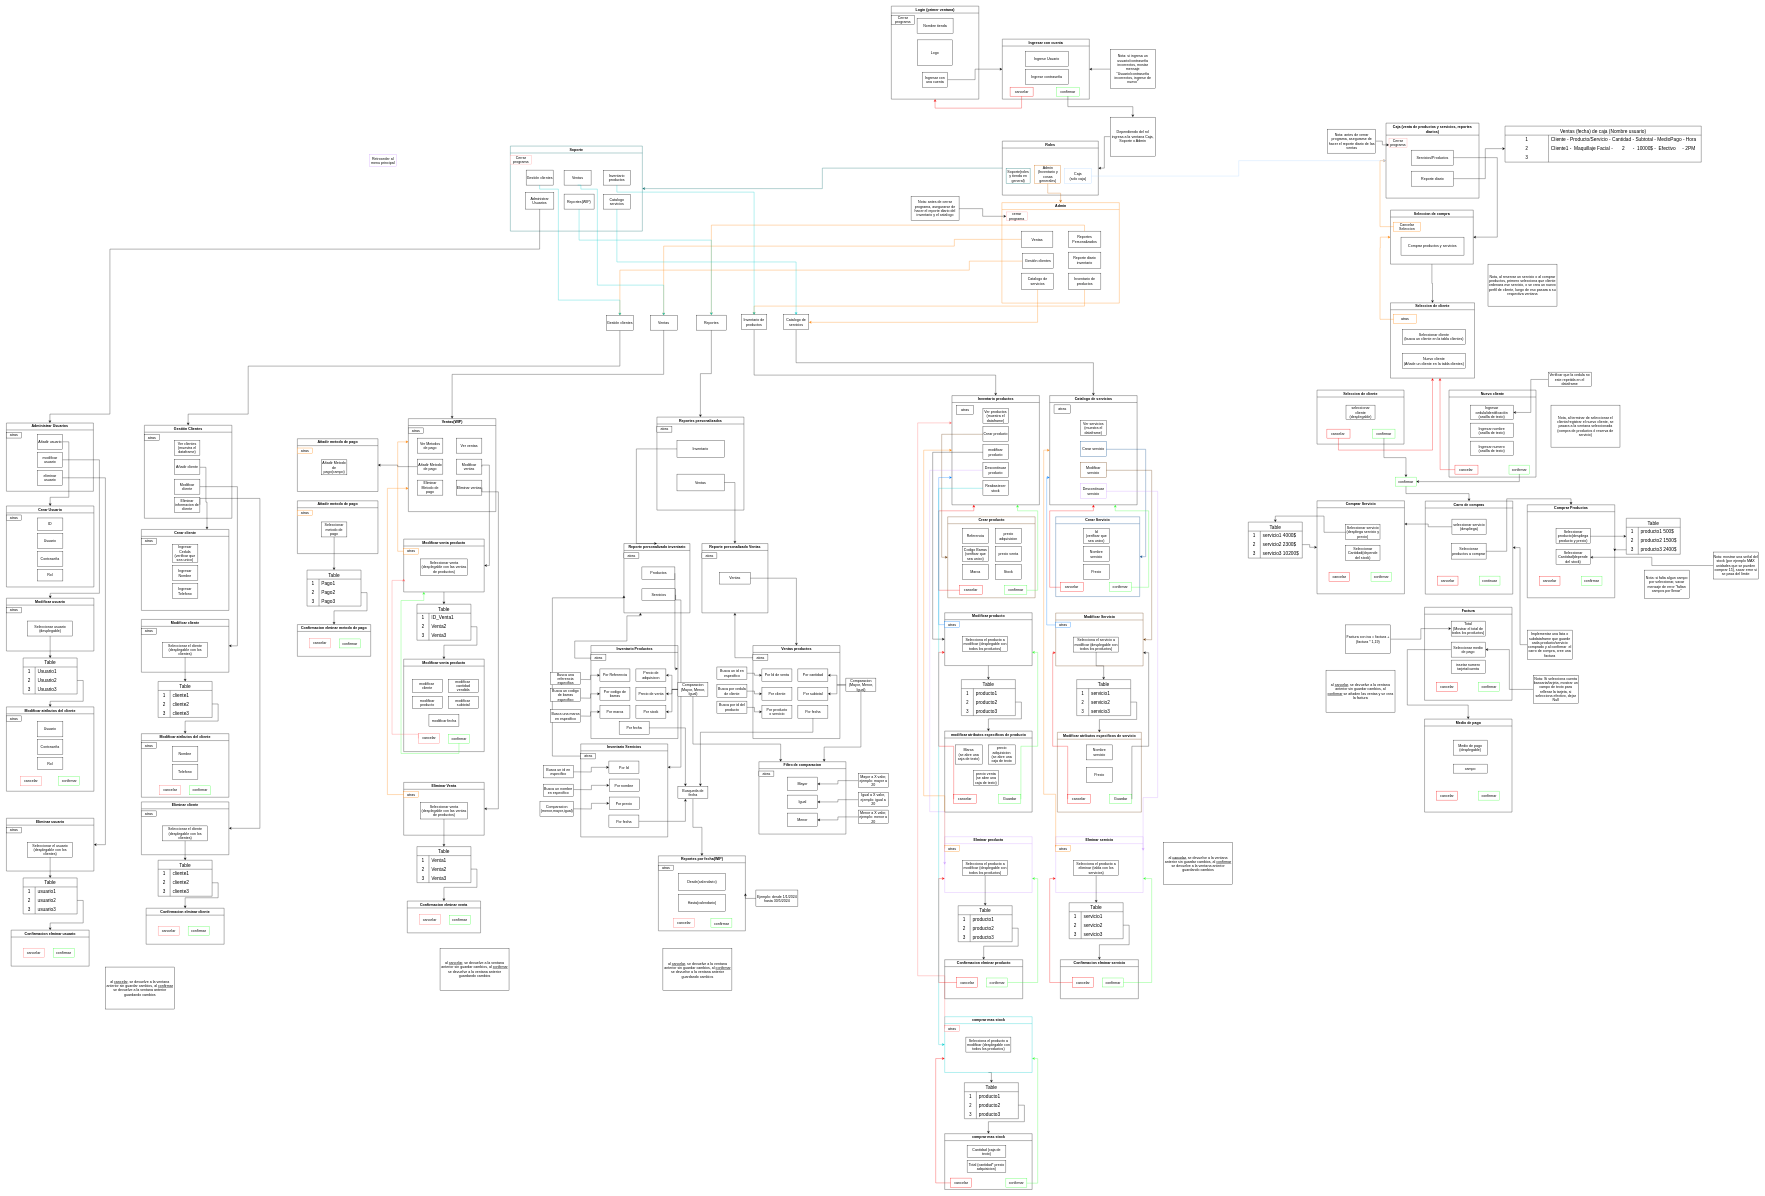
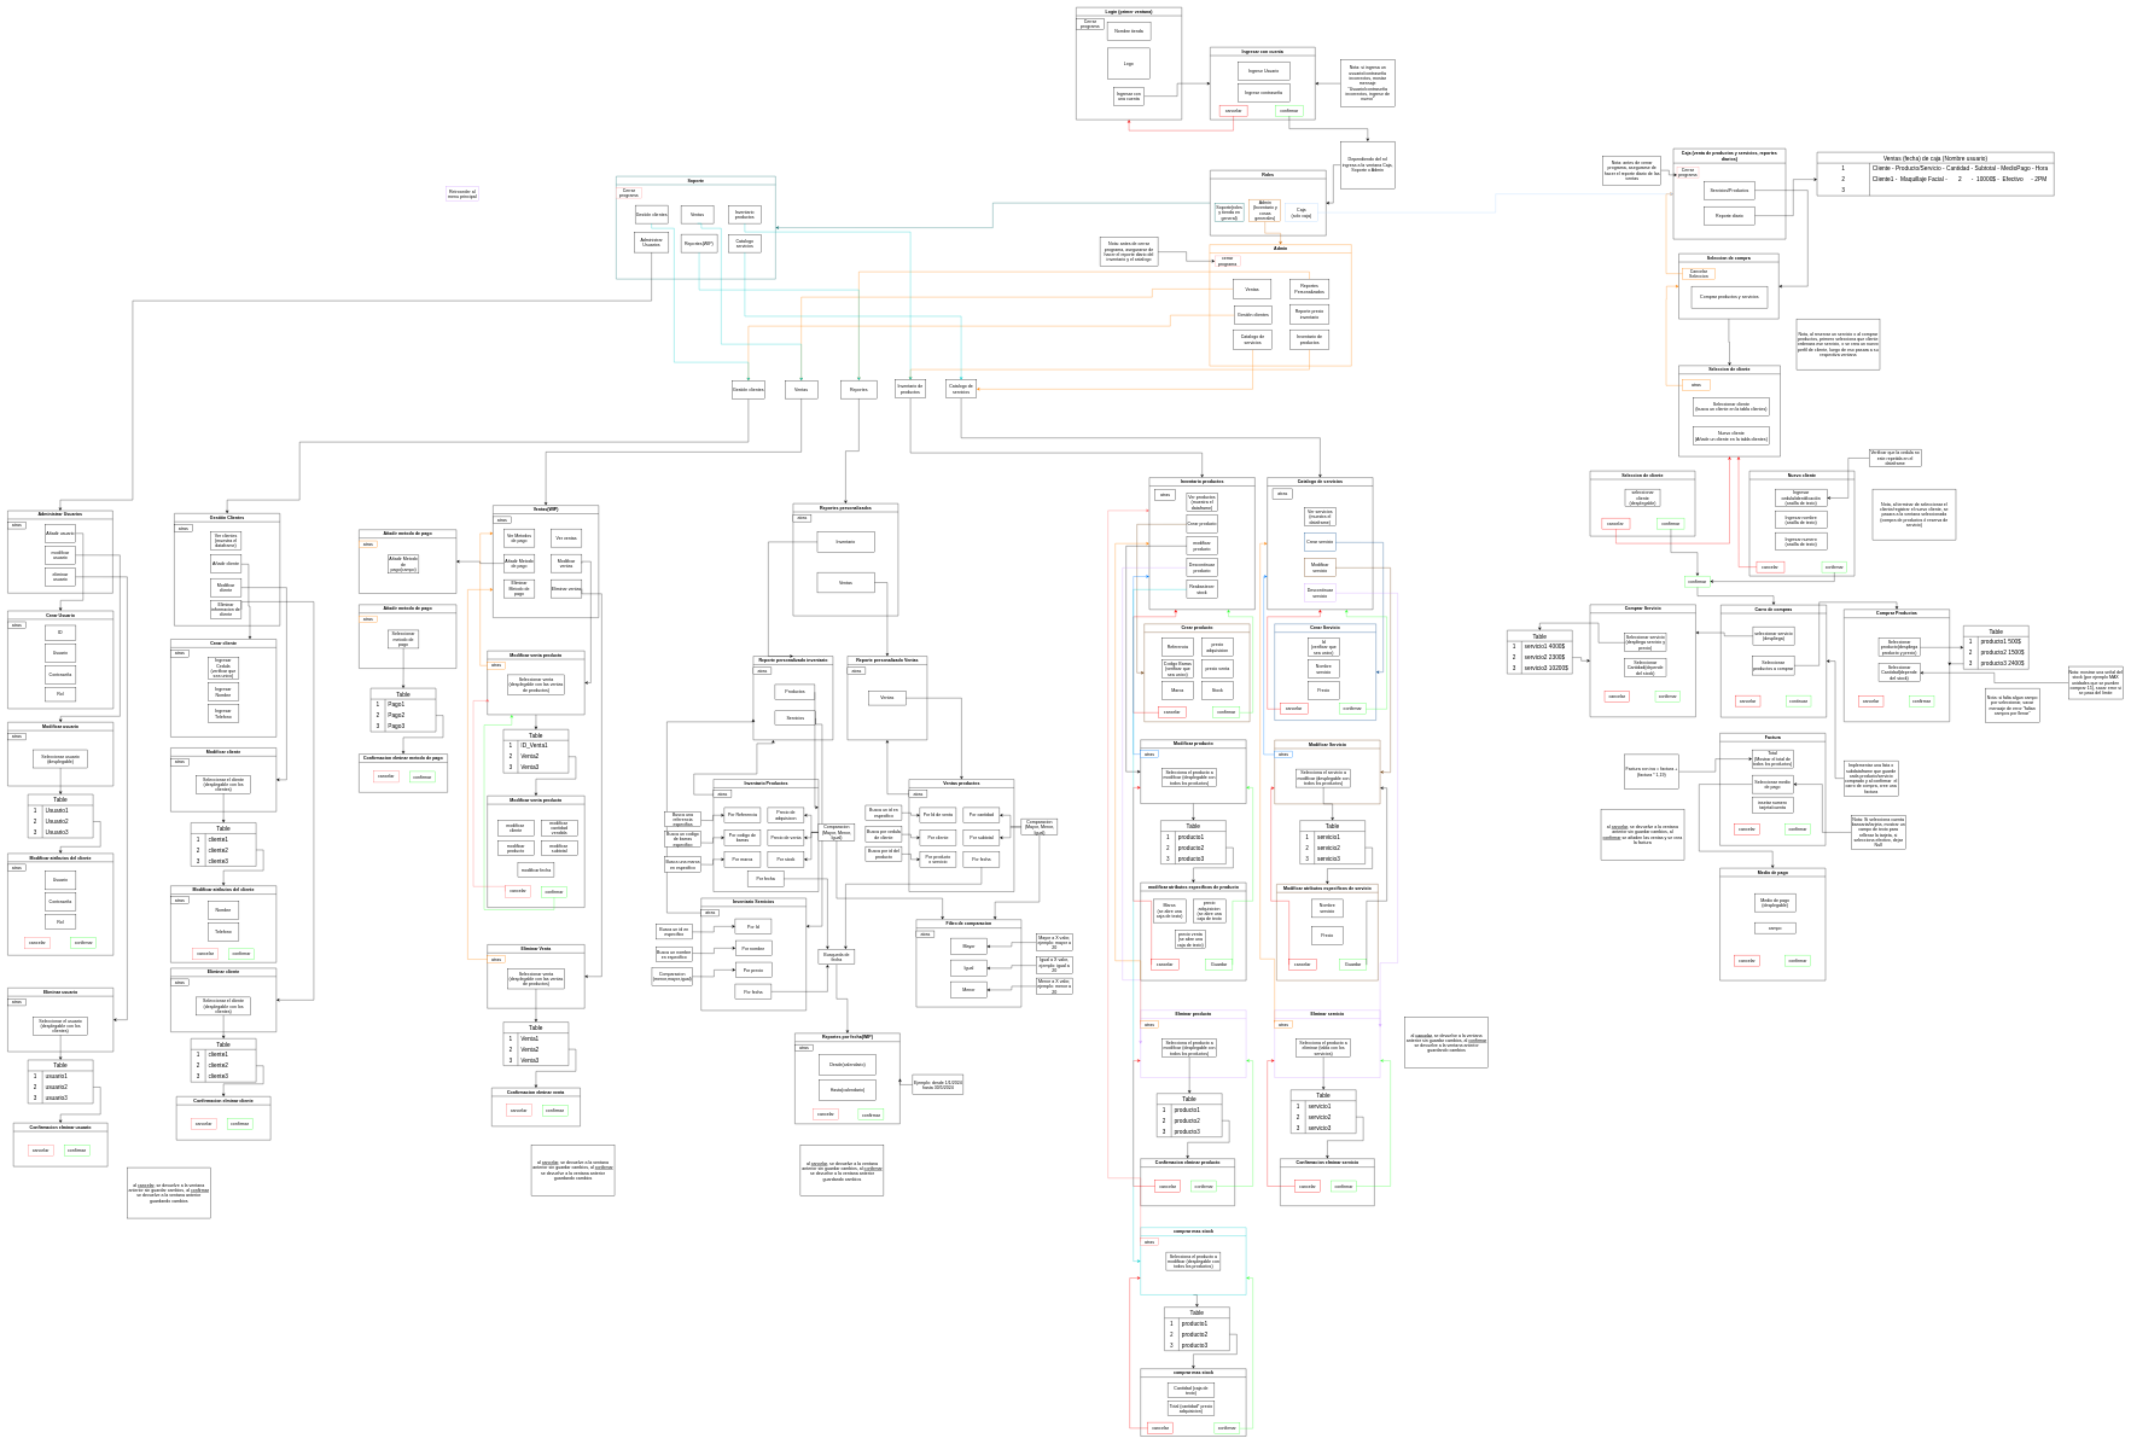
- <mxCell id="128" value="Reporte diario&lt;div&gt;inventario&lt;/div&gt;" style="html=1;whiteSpace=wrap;" parent="122" vertex="1"><mxGeometry x="221" y="165" width="109" height="55" as="geometry" /></mxCell>
+ <mxCell id="128" value="Reporte precio&lt;div&gt;inventario&lt;/div&gt;" style="html=1;whiteSpace=wrap;" parent="122" vertex="1"><mxGeometry x="221" y="165" width="109" height="55" as="geometry" /></mxCell>
